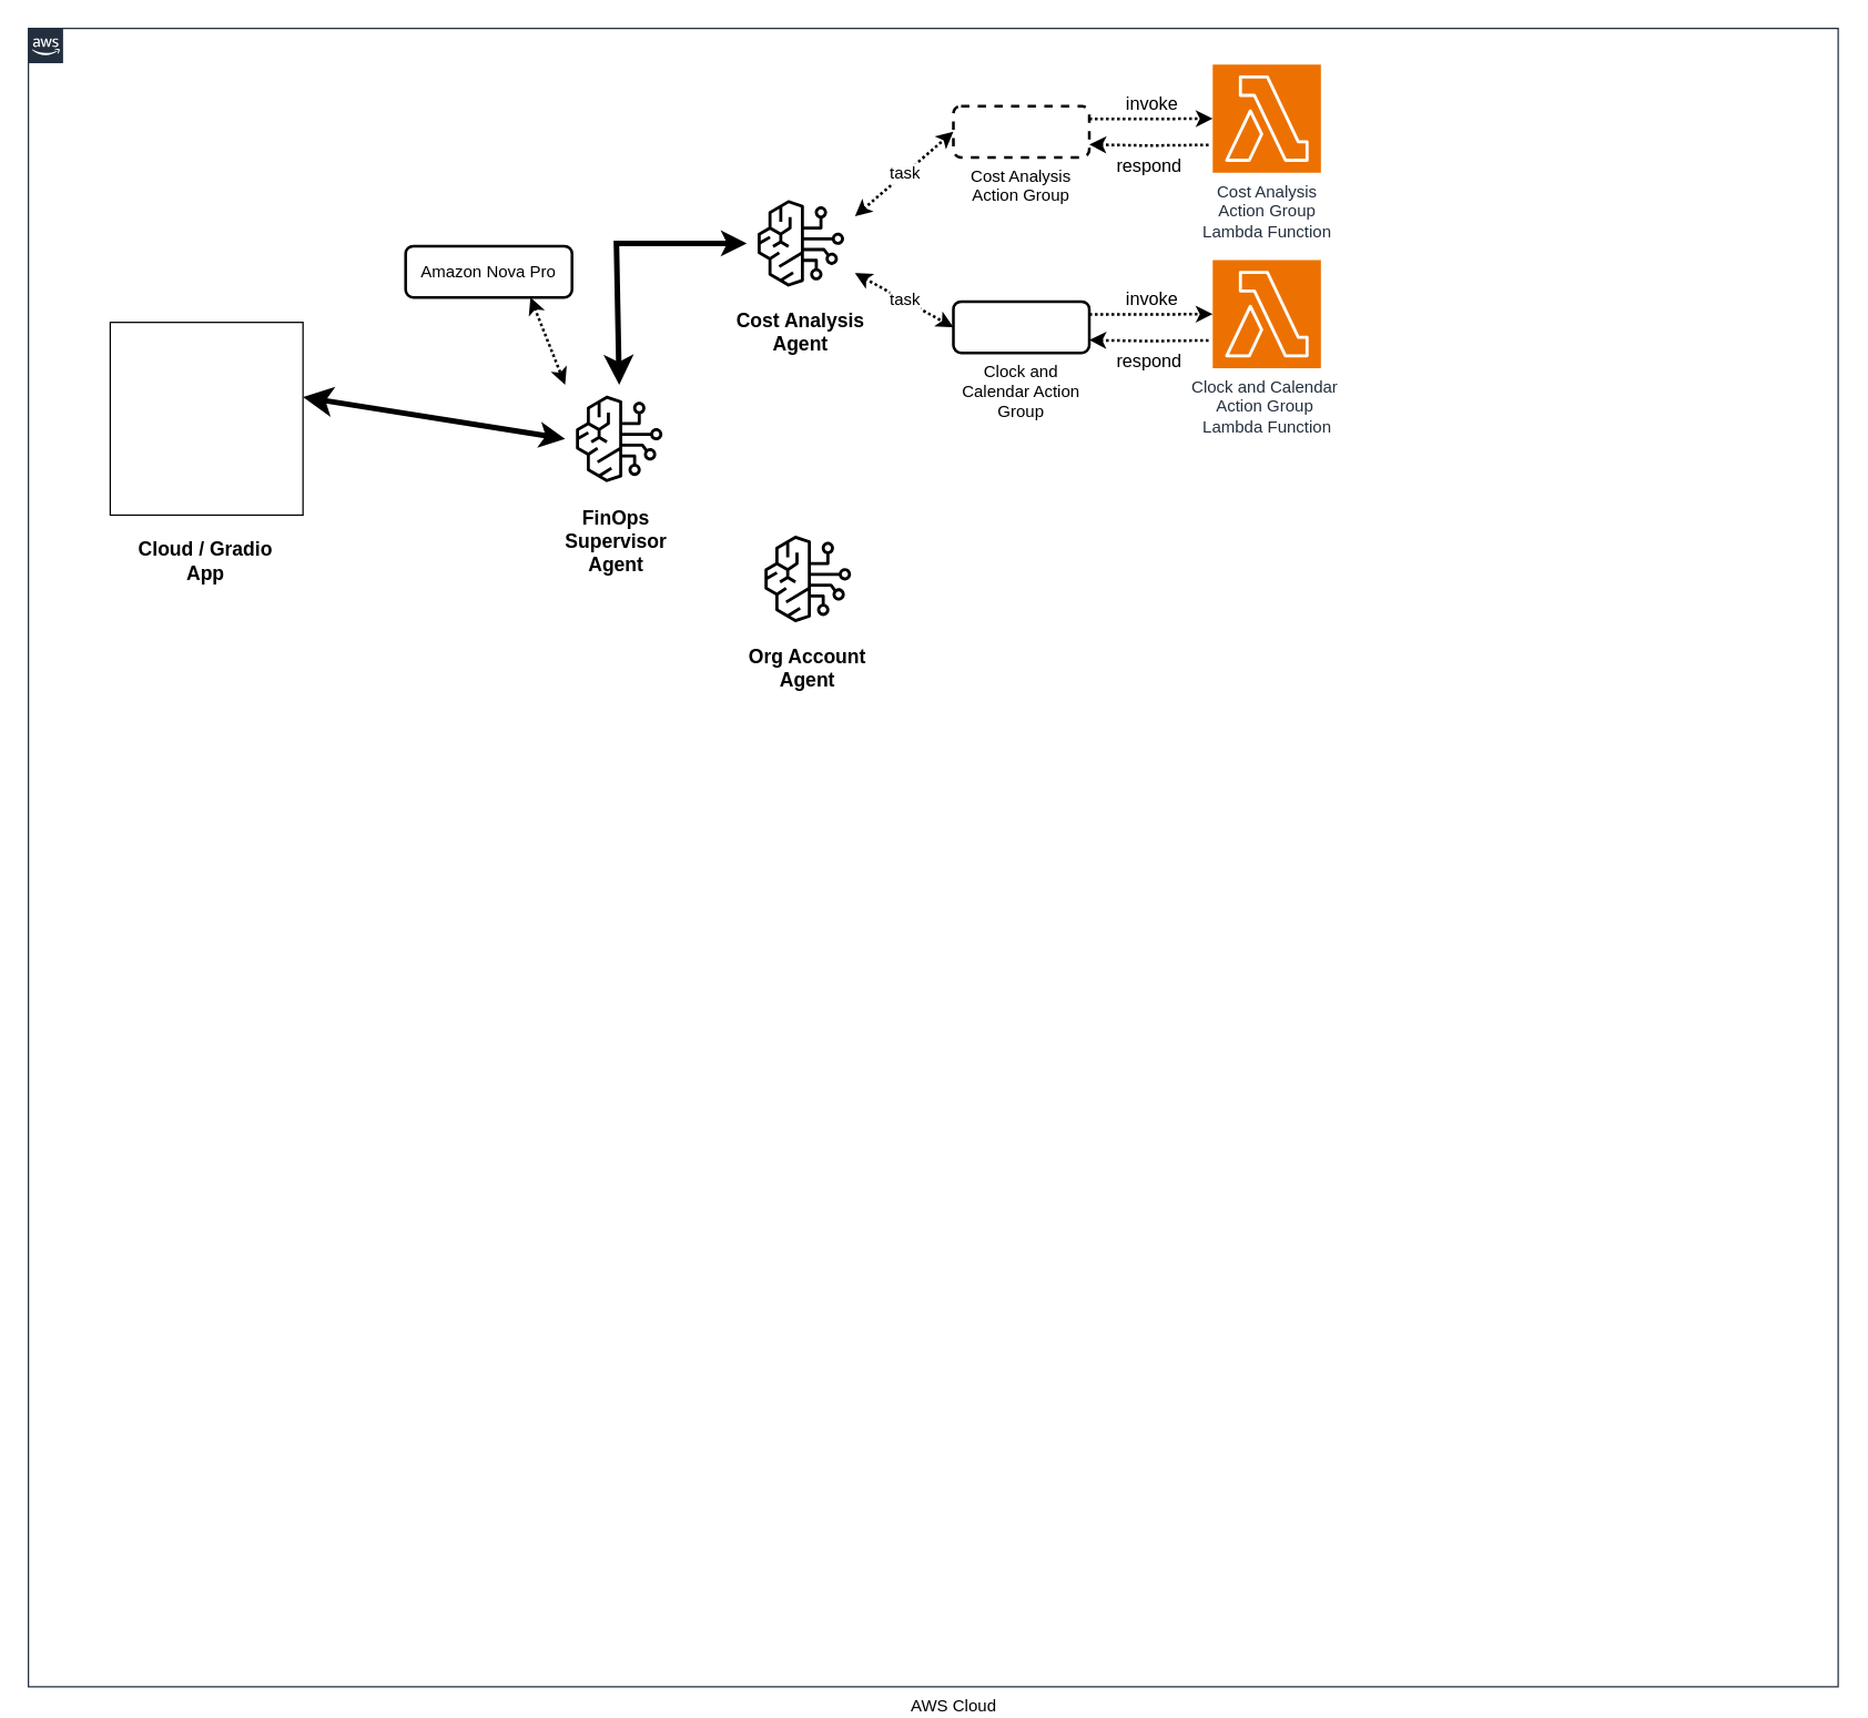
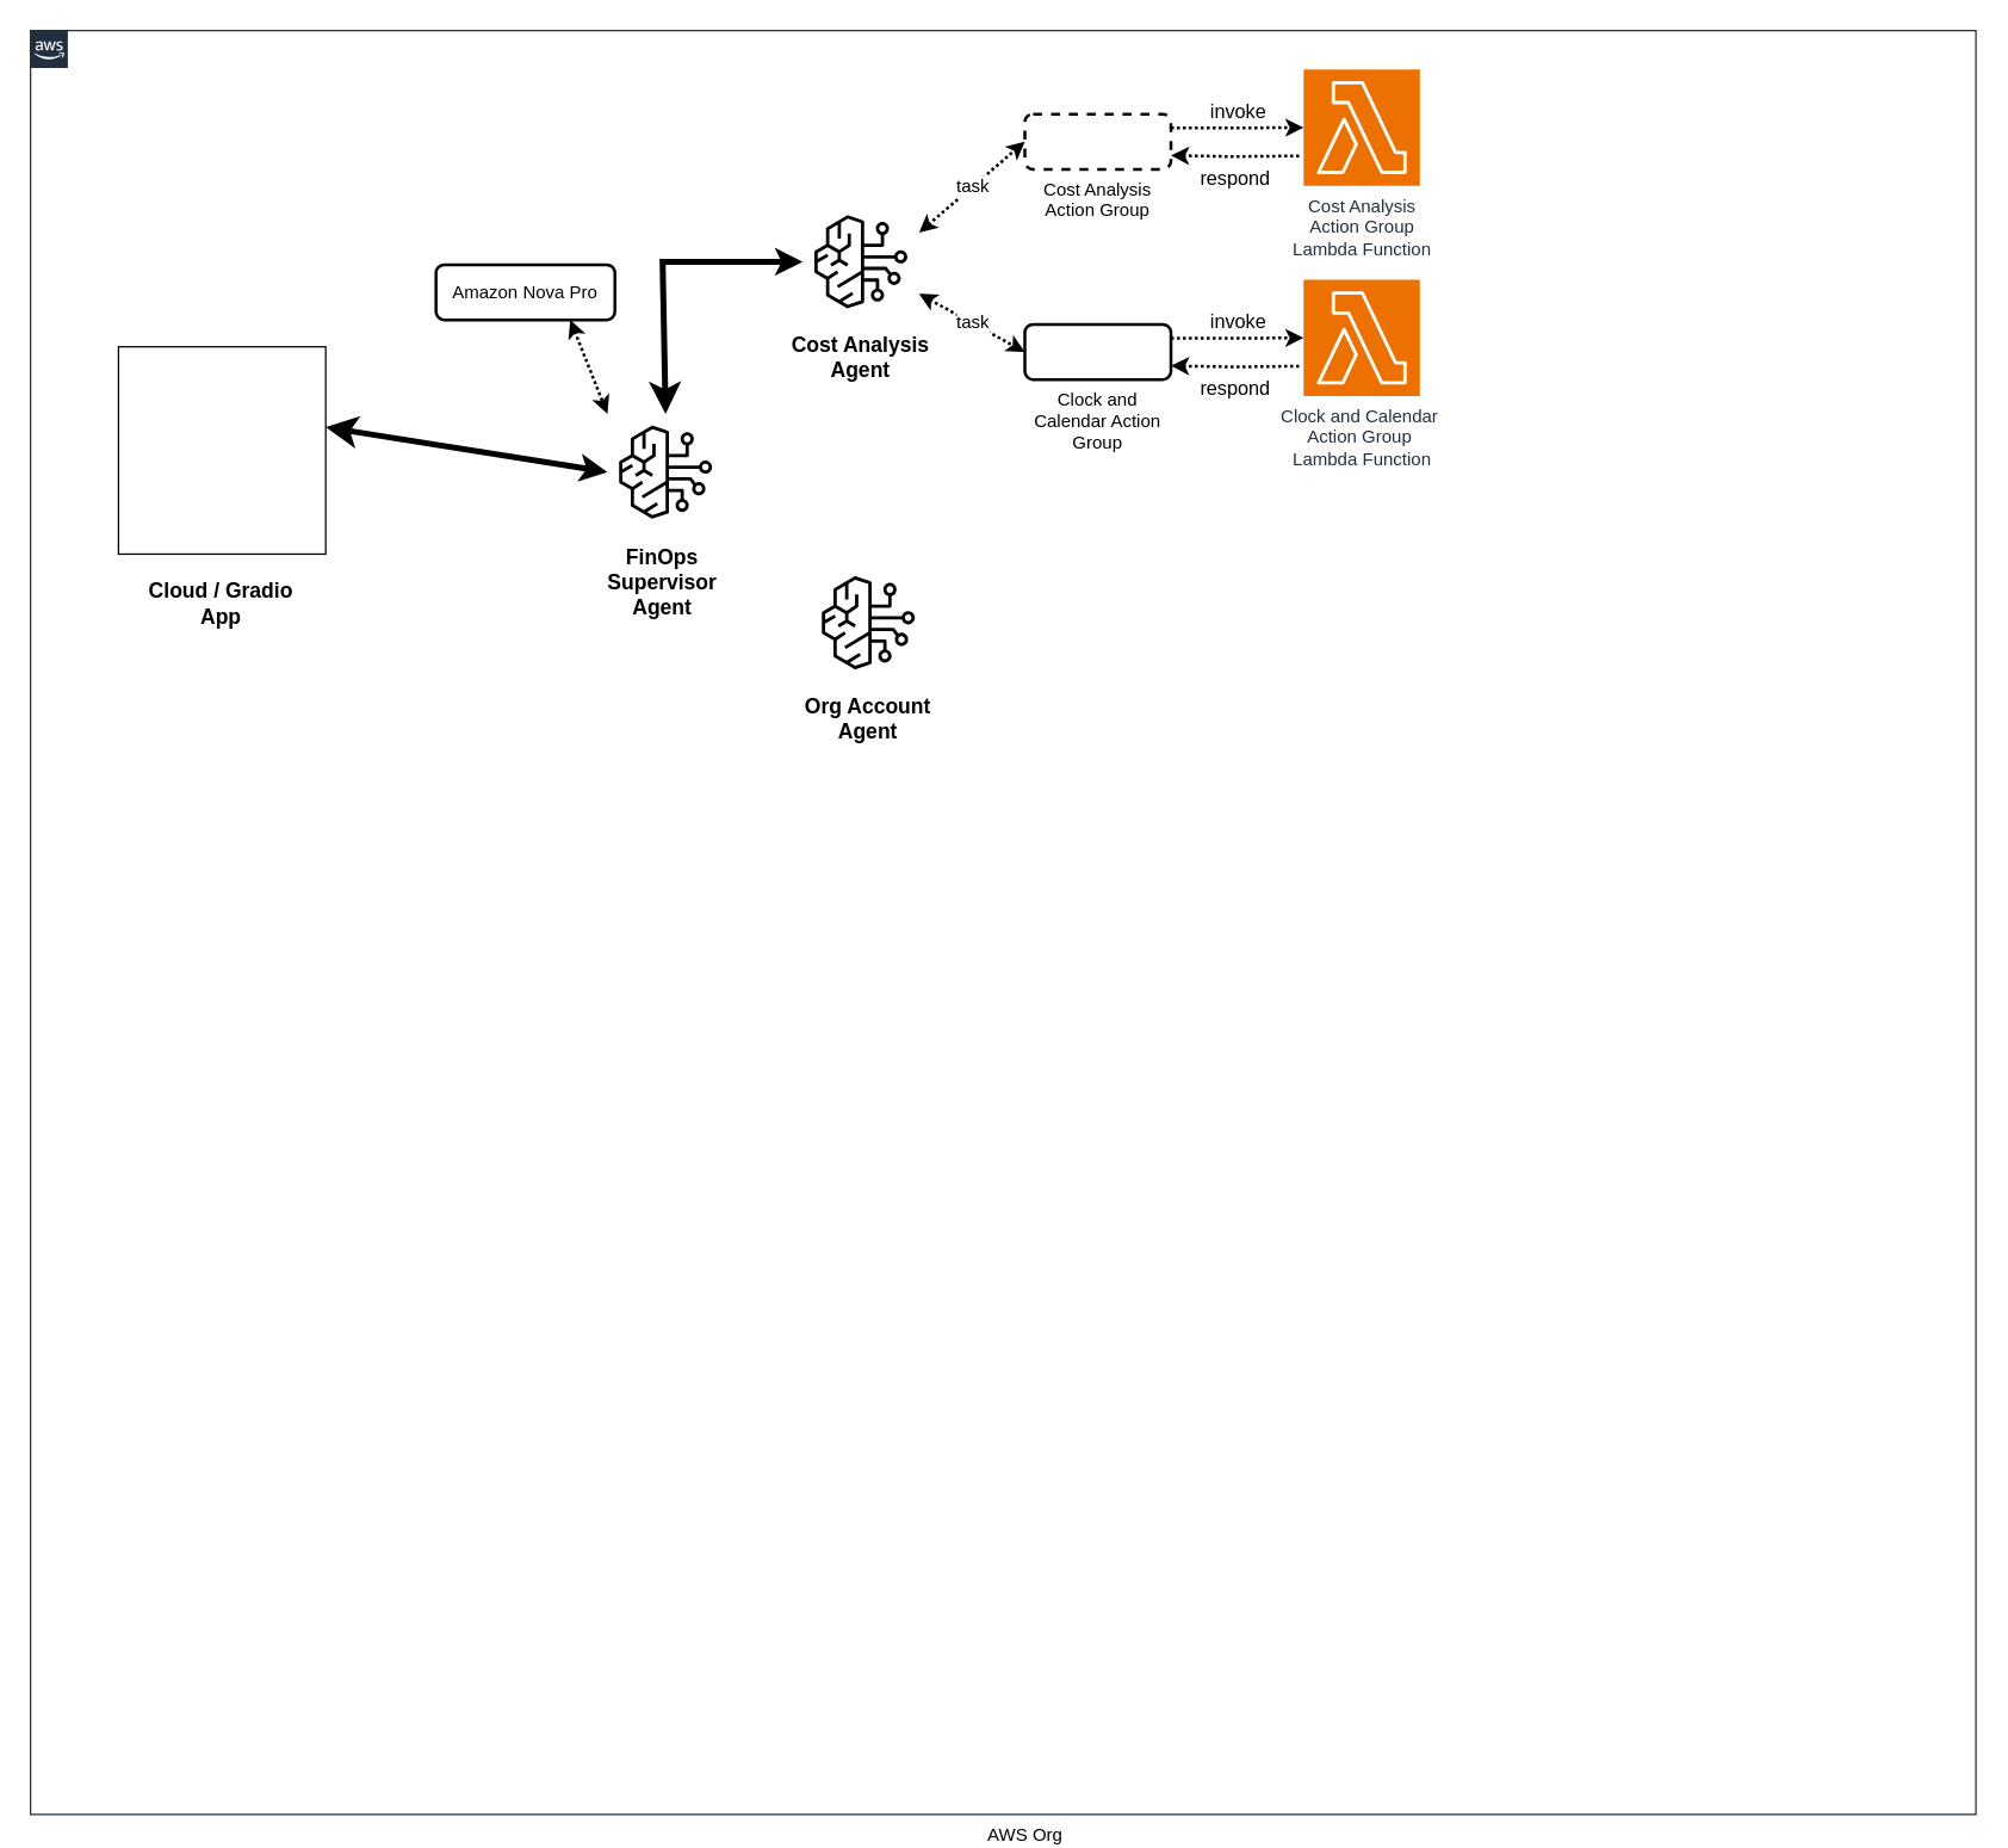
- <mxCell id="7" value="&lt;font style=&quot;color: light-dark(rgb(0, 0, 0), rgb(0, 0, 0));&quot;&gt;AWS Cloud&lt;/font&gt;" style="points=[[0,0],[0.25,0],[0.5,0],[0.75,0],[1,0],[1,0.25],[1,0.5],[1,0.75],[1,1],[0.75,1],[0.5,1],[0.25,1],[0,1],[0,0.75],[0,0.5],[0,0.25]];outlineConnect=0;gradientColor=none;html=1;whiteSpace=wrap;fontSize=12;fontStyle=0;container=1;pointerEvents=0;collapsible=0;recursiveResize=0;shape=mxgraph.aws4.group;grIcon=mxgraph.aws4.group_aws_cloud_alt;strokeColor=#232F3E;fillColor=none;verticalAlign=top;align=center;spacingLeft=30;fontColor=#232F3E;dashed=0;labelPosition=center;verticalLabelPosition=bottom;" vertex="1" parent="1"><mxGeometry x="20" y="20" width="1305" height="1196" as="geometry" /></mxCell>
+ <mxCell id="7" value="&lt;font style=&quot;color: light-dark(rgb(0, 0, 0), rgb(0, 0, 0));&quot;&gt;AWS Org&lt;/font&gt;" style="points=[[0,0],[0.25,0],[0.5,0],[0.75,0],[1,0],[1,0.25],[1,0.5],[1,0.75],[1,1],[0.75,1],[0.5,1],[0.25,1],[0,1],[0,0.75],[0,0.5],[0,0.25]];outlineConnect=0;gradientColor=none;html=1;whiteSpace=wrap;fontSize=12;fontStyle=0;container=1;pointerEvents=0;collapsible=0;recursiveResize=0;shape=mxgraph.aws4.group;grIcon=mxgraph.aws4.group_aws_cloud_alt;strokeColor=#232F3E;fillColor=none;verticalAlign=top;align=center;spacingLeft=30;fontColor=#232F3E;dashed=0;labelPosition=center;verticalLabelPosition=bottom;" vertex="1" parent="1"><mxGeometry x="20" y="20" width="1305" height="1196" as="geometry" /></mxCell>
